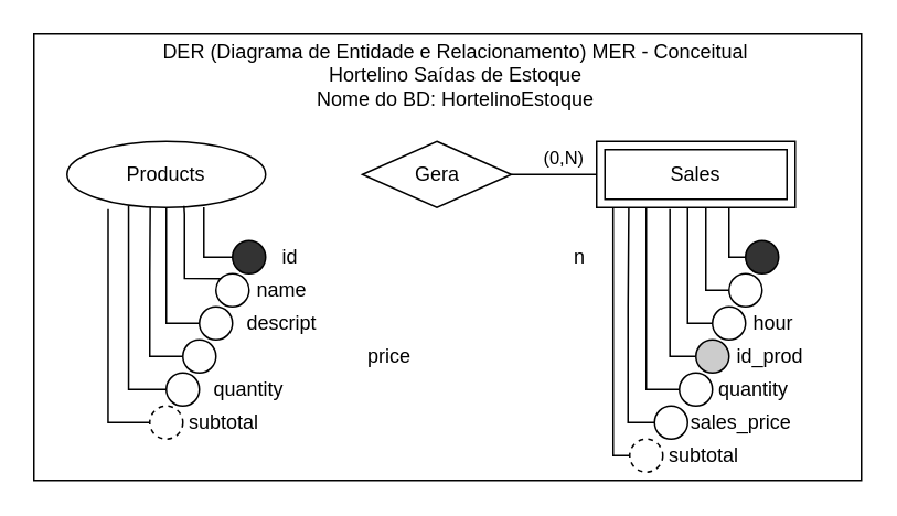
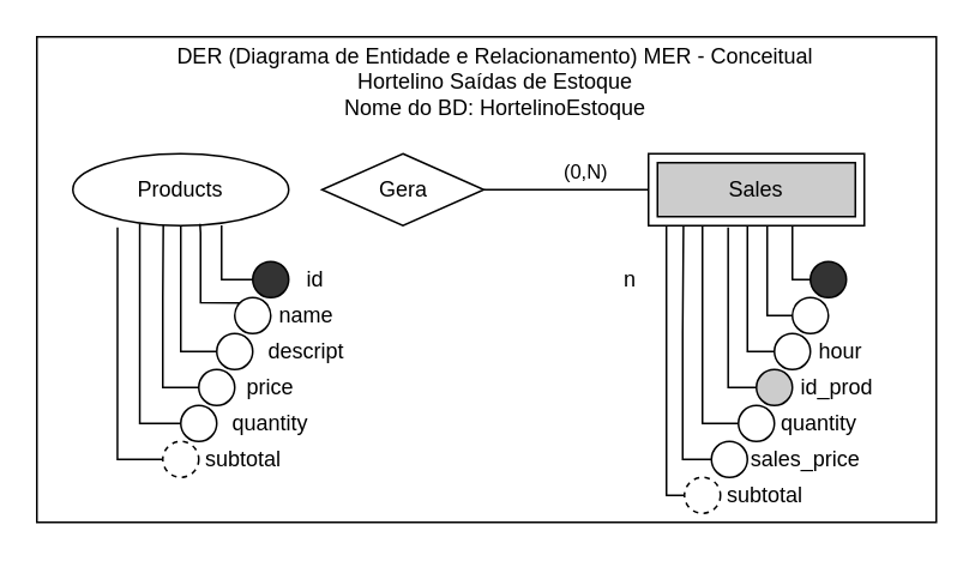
- <mxCell id="6" value="Gera" style="rhombus;whiteSpace=wrap;html=1;" parent="1" vertex="1"><mxGeometry x="218.5" y="85" width="90" height="40" as="geometry" /></mxCell>
+ <mxCell id="6" value="Gera" style="rhombus;whiteSpace=wrap;html=1;" parent="1" vertex="1"><mxGeometry x="178.5" y="85" width="90" height="40" as="geometry" /></mxCell>
- <mxCell id="42" value="Sales" style="rounded=0;whiteSpace=wrap;html=1;" parent="1" vertex="1"><mxGeometry x="365" y="90" width="110" height="30" as="geometry" /></mxCell>
+ <mxCell id="42" value="Sales" style="rounded=0;whiteSpace=wrap;html=1;fillColor=#cccccc;" parent="1" vertex="1"><mxGeometry x="365" y="90" width="110" height="30" as="geometry" /></mxCell>
- <mxCell id="18" value="price" style="text;html=1;strokeColor=none;fillColor=none;align=center;verticalAlign=middle;whiteSpace=wrap;rounded=0;" parent="1" vertex="1"><mxGeometry x="215" y="205" width="40" height="20" as="geometry" /></mxCell>
+ <mxCell id="18" value="price" style="text;html=1;strokeColor=none;fillColor=none;align=center;verticalAlign=middle;whiteSpace=wrap;rounded=0;" parent="1" vertex="1"><mxGeometry x="130" y="205" width="40" height="20" as="geometry" /></mxCell>
